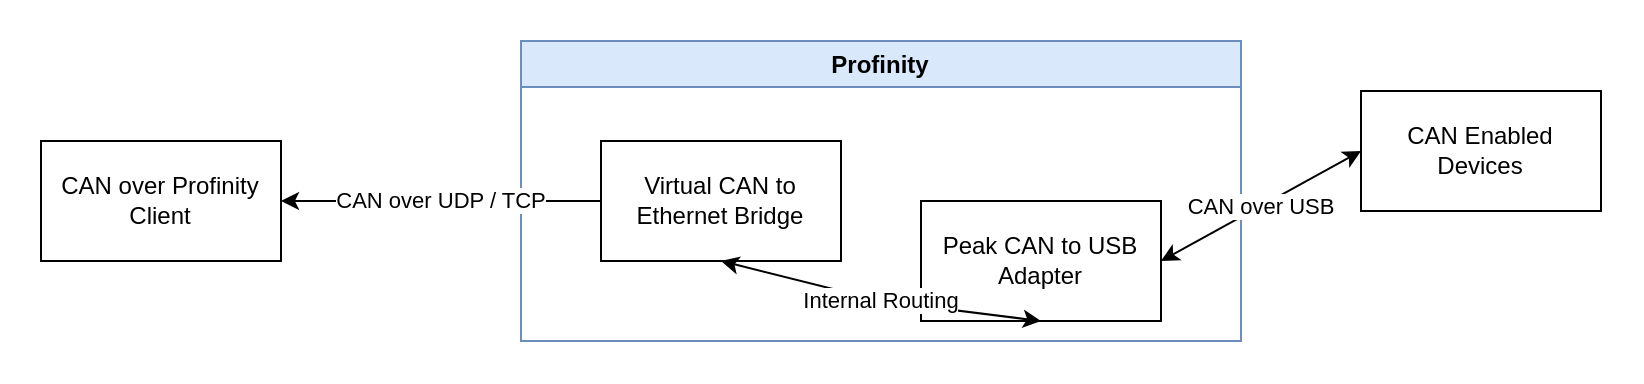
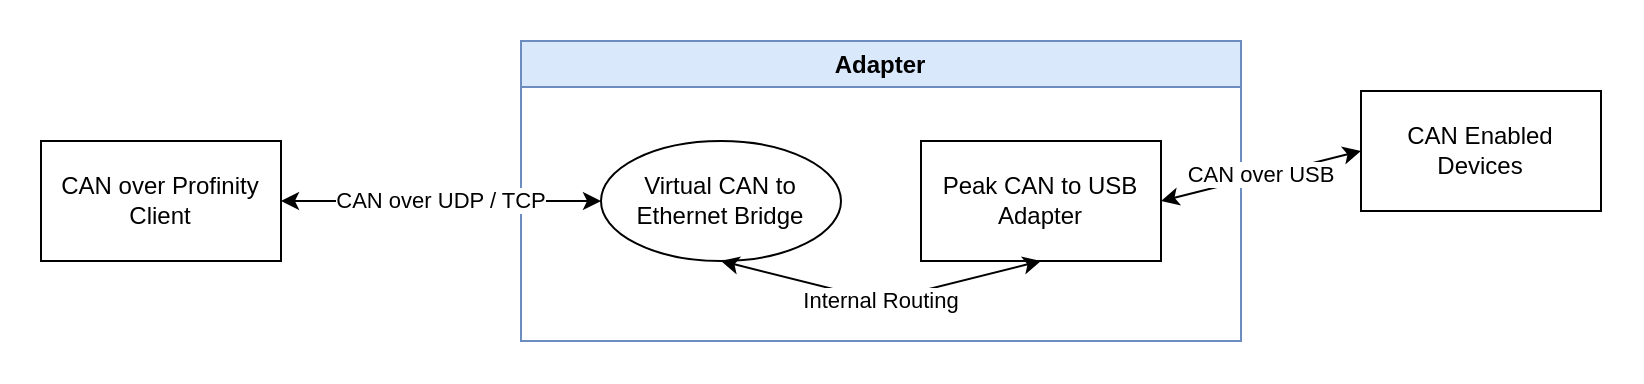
- <mxCell id="2" value="Profinity" style="swimlane;fillColor=#dae8fc;strokeColor=#6c8ebf;rounded=0;" vertex="1" parent="1"><mxGeometry x="260" y="20" width="360" height="150" as="geometry" /></mxCell>
+ <mxCell id="2" value="Adapter" style="swimlane;fillColor=#dae8fc;strokeColor=#6c8ebf;rounded=0;" vertex="1" parent="1"><mxGeometry x="260" y="20" width="360" height="150" as="geometry" /></mxCell>
- <mxCell id="9" value="CAN over UDP / TCP" style="endArrow=none;startArrow=classic;html=1;rounded=0;entryX=0;entryY=0.5;entryDx=0;entryDy=0;exitX=1;exitY=0.5;exitDx=0;exitDy=0;" edge="1" parent="1" source="8" target="3"><mxGeometry width="50" height="50" relative="1" as="geometry"><mxPoint x="400" y="200" as="sourcePoint" /><mxPoint x="450" y="150" as="targetPoint" /></mxGeometry></mxCell>
+ <mxCell id="9" value="CAN over UDP / TCP" style="endArrow=classic;startArrow=classic;html=1;rounded=0;entryX=0;entryY=0.5;entryDx=0;entryDy=0;exitX=1;exitY=0.5;exitDx=0;exitDy=0;" edge="1" parent="1" source="8" target="3"><mxGeometry width="50" height="50" relative="1" as="geometry"><mxPoint x="400" y="200" as="sourcePoint" /><mxPoint x="450" y="150" as="targetPoint" /></mxGeometry></mxCell>
- <mxCell id="3" value="Virtual CAN to Ethernet Bridge" style="rounded=0;whiteSpace=wrap;html=1;" vertex="1" parent="2"><mxGeometry x="40" y="50" width="120" height="60" as="geometry" /></mxCell>
+ <mxCell id="3" value="Virtual CAN to Ethernet Bridge" style="ellipse;whiteSpace=wrap;html=1;" vertex="1" parent="2"><mxGeometry x="40" y="50" width="120" height="60" as="geometry" /></mxCell>
- <mxCell id="4" value="Peak CAN to USB Adapter" style="rounded=0;whiteSpace=wrap;html=1;" vertex="1" parent="2"><mxGeometry x="200" y="80" width="120" height="60" as="geometry" /></mxCell>
+ <mxCell id="4" value="Peak CAN to USB Adapter" style="rounded=0;whiteSpace=wrap;html=1;" vertex="1" parent="2"><mxGeometry x="200" y="50" width="120" height="60" as="geometry" /></mxCell>
